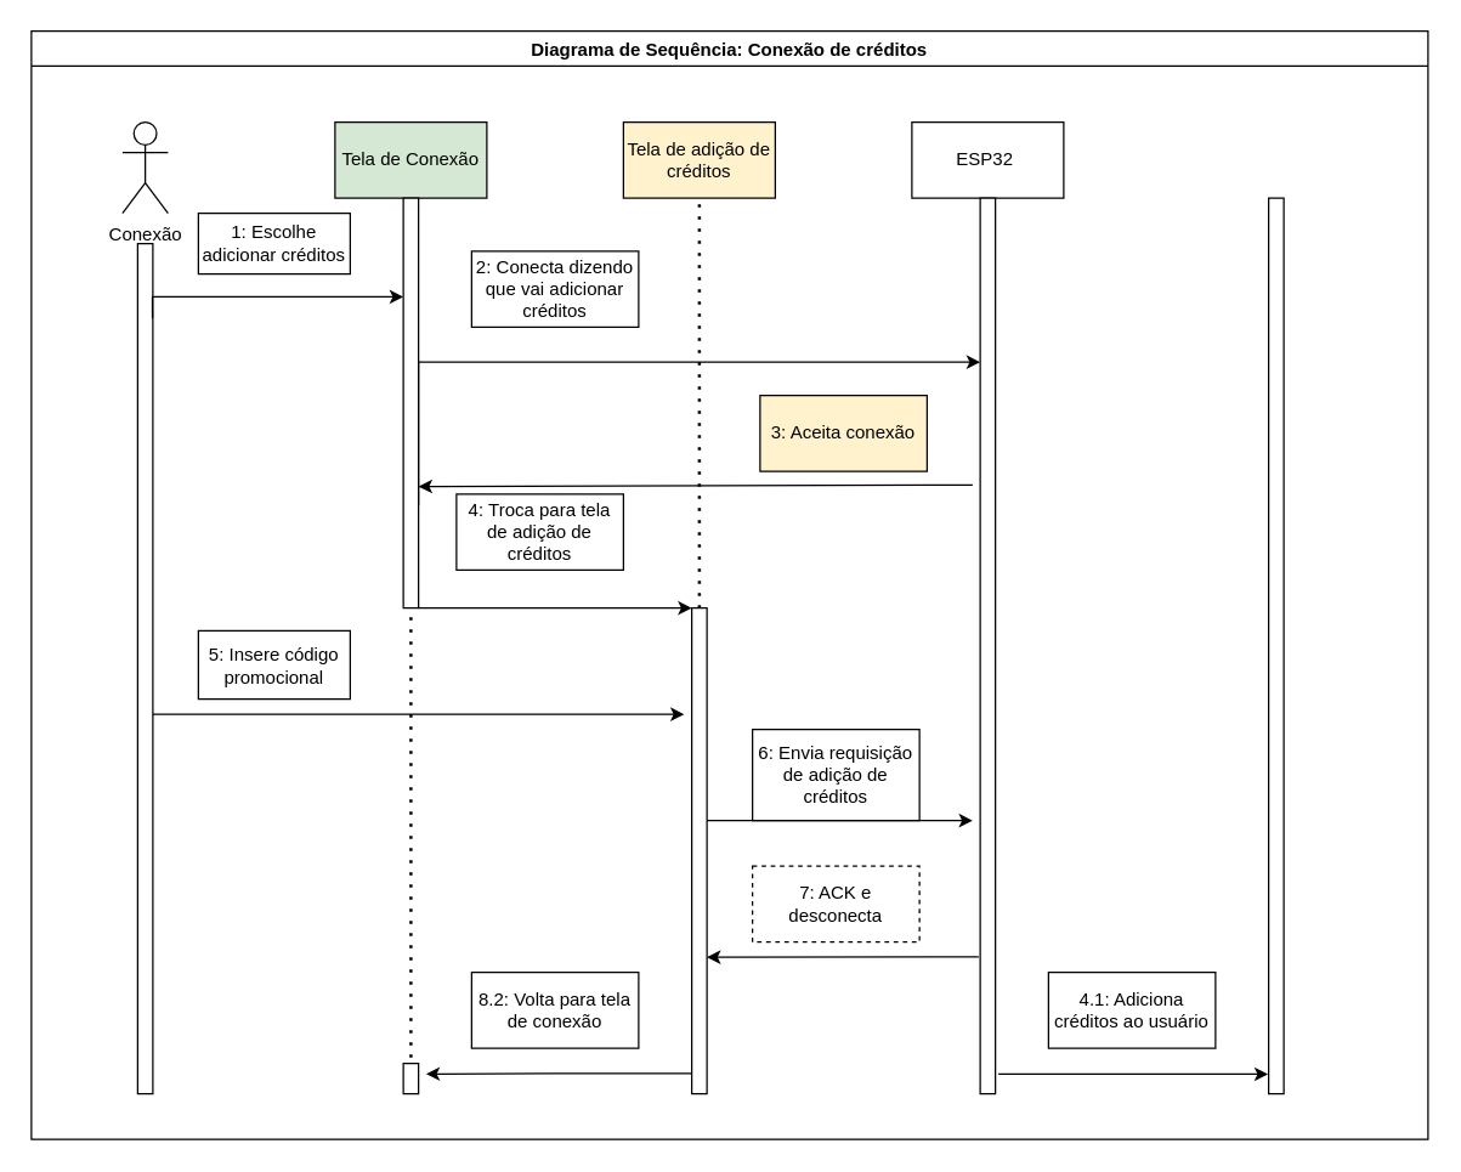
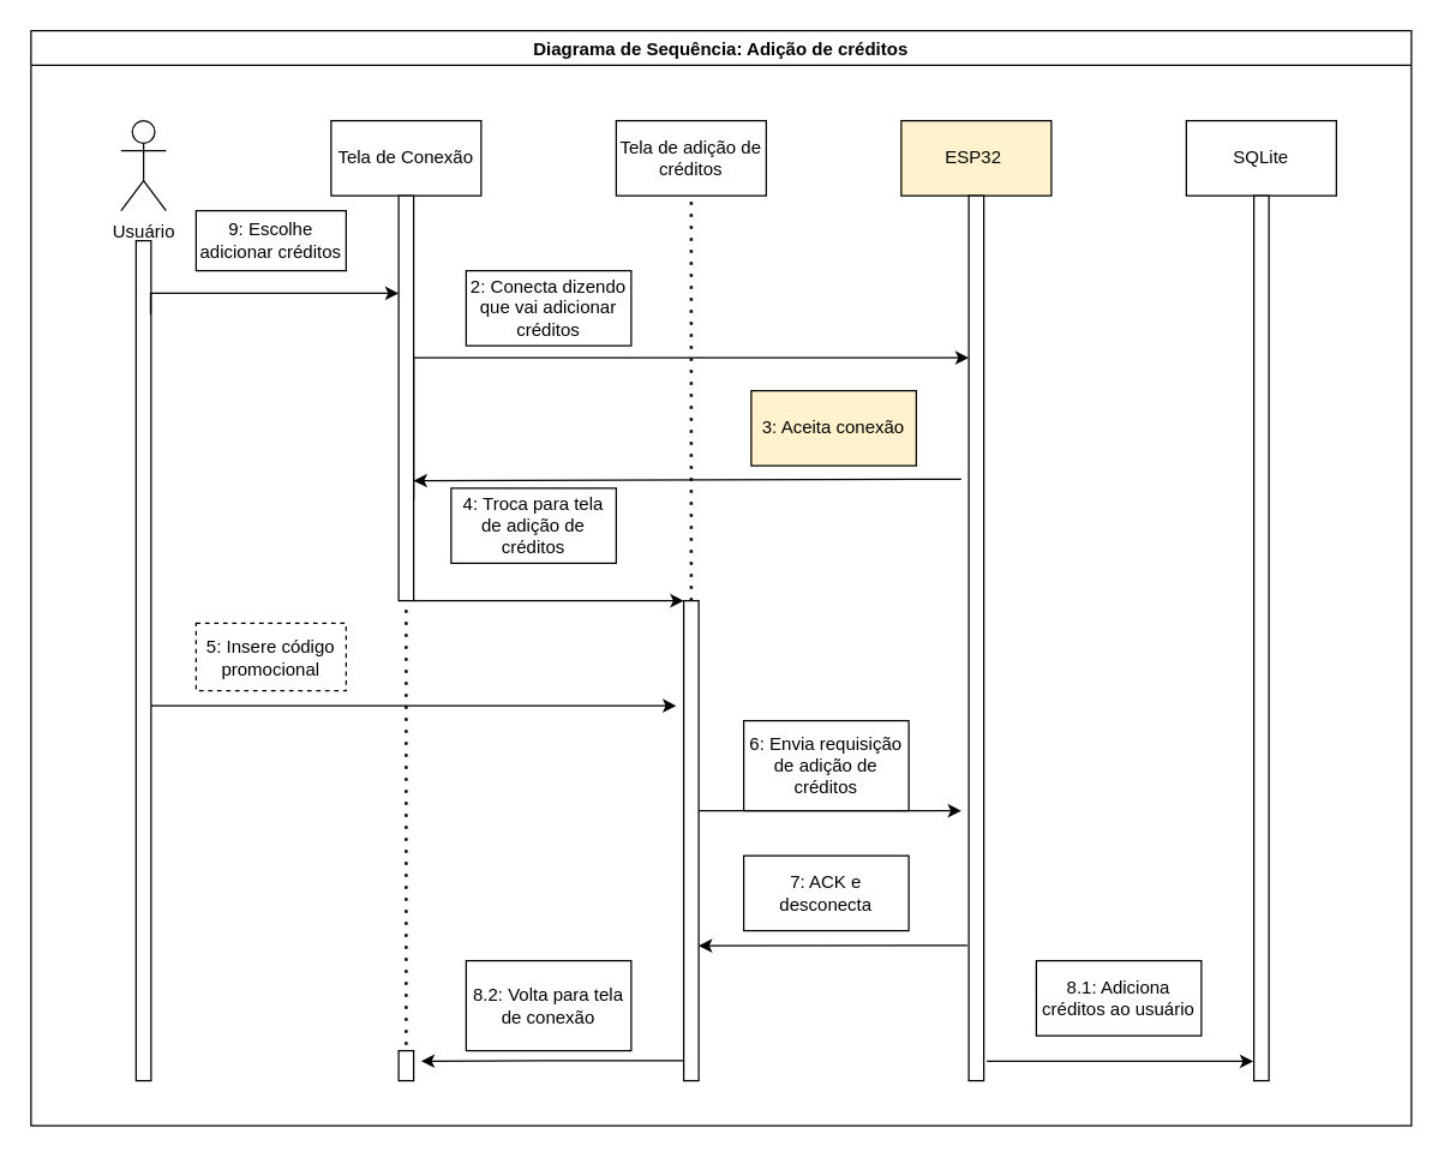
- <mxCell id="33" value="Diagrama de Sequência: Conexão de créditos" style="swimlane;" vertex="1" parent="1"><mxGeometry x="20" y="20" width="920" height="730" as="geometry" /></mxCell>
+ <mxCell id="33" value="Diagrama de Sequência: Adição de créditos" style="swimlane;" vertex="1" parent="1"><mxGeometry x="20" y="20" width="920" height="730" as="geometry" /></mxCell>
- <mxCell id="3" value="Tela de Conexão" style="rounded=0;whiteSpace=wrap;html=1;fillColor=#d5e8d4;" vertex="1" parent="1"><mxGeometry x="220" y="80" width="100" height="50" as="geometry" /></mxCell>
+ <mxCell id="3" value="Tela de Conexão" style="rounded=0;whiteSpace=wrap;html=1;" vertex="1" parent="1"><mxGeometry x="220" y="80" width="100" height="50" as="geometry" /></mxCell>
- <mxCell id="4" value="Tela de adição de créditos" style="rounded=0;whiteSpace=wrap;html=1;fillColor=#fff2cc;" vertex="1" parent="1"><mxGeometry x="410" y="80" width="100" height="50" as="geometry" /></mxCell>
+ <mxCell id="4" value="Tela de adição de créditos" style="rounded=0;whiteSpace=wrap;html=1;" vertex="1" parent="1"><mxGeometry x="410" y="80" width="100" height="50" as="geometry" /></mxCell>
- <mxCell id="5" value="ESP32&amp;nbsp;" style="rounded=0;whiteSpace=wrap;html=1;" vertex="1" parent="1"><mxGeometry x="600" y="80" width="100" height="50" as="geometry" /></mxCell>
+ <mxCell id="5" value="ESP32&amp;nbsp;" style="rounded=0;whiteSpace=wrap;html=1;fillColor=#fff2cc;" vertex="1" parent="1"><mxGeometry x="600" y="80" width="100" height="50" as="geometry" /></mxCell>
+ <mxCell id="6" value="SQLite" style="rounded=0;whiteSpace=wrap;html=1;" vertex="1" parent="1"><mxGeometry x="790" y="80" width="100" height="50" as="geometry" /></mxCell>
- <mxCell id="2" value="Conexão" style="shape=umlActor;verticalLabelPosition=bottom;verticalAlign=top;html=1;outlineConnect=0;" vertex="1" parent="1"><mxGeometry x="80" y="80" width="30" height="60" as="geometry" /></mxCell>
+ <mxCell id="2" value="Usuário" style="shape=umlActor;verticalLabelPosition=bottom;verticalAlign=top;html=1;outlineConnect=0;" vertex="1" parent="1"><mxGeometry x="80" y="80" width="30" height="60" as="geometry" /></mxCell>
- <mxCell id="10" value="1: Escolhe adicionar créditos" style="rounded=0;whiteSpace=wrap;html=1;" vertex="1" parent="1"><mxGeometry x="130" y="140" width="100" height="40" as="geometry" /></mxCell>
+ <mxCell id="10" value="9: Escolhe adicionar créditos" style="rounded=0;whiteSpace=wrap;html=1;" vertex="1" parent="1"><mxGeometry x="130" y="140" width="100" height="40" as="geometry" /></mxCell>
- <mxCell id="13" value="2: Conecta dizendo que vai adicionar créditos" style="rounded=0;whiteSpace=wrap;html=1;" vertex="1" parent="1"><mxGeometry x="310" y="165" width="110" height="50" as="geometry" /></mxCell>
+ <mxCell id="13" value="2: Conecta dizendo que vai adicionar créditos" style="rounded=0;whiteSpace=wrap;html=1;" vertex="1" parent="1"><mxGeometry x="310" y="180" width="110" height="50" as="geometry" /></mxCell>
- <mxCell id="21" value="5: Insere código promocional" style="rounded=0;whiteSpace=wrap;html=1;" vertex="1" parent="1"><mxGeometry x="130" y="415" width="100" height="45" as="geometry" /></mxCell>
+ <mxCell id="21" value="5: Insere código promocional" style="rounded=0;whiteSpace=wrap;html=1;dashed=1;" vertex="1" parent="1"><mxGeometry x="130" y="415" width="100" height="45" as="geometry" /></mxCell>
- <mxCell id="26" value="7: ACK e desconecta" style="rounded=0;whiteSpace=wrap;html=1;dashed=1;" vertex="1" parent="1"><mxGeometry x="495" y="570" width="110" height="50" as="geometry" /></mxCell>
+ <mxCell id="26" value="7: ACK e desconecta" style="rounded=0;whiteSpace=wrap;html=1;" vertex="1" parent="1"><mxGeometry x="495" y="570" width="110" height="50" as="geometry" /></mxCell>
- <mxCell id="30" value="8.2: Volta para tela de conexão" style="rounded=0;whiteSpace=wrap;html=1;" vertex="1" parent="1"><mxGeometry x="310" y="640" width="110" height="50" as="geometry" /></mxCell>
+ <mxCell id="30" value="8.2: Volta para tela de conexão" style="rounded=0;whiteSpace=wrap;html=1;" vertex="1" parent="1"><mxGeometry x="310" y="640" width="110" height="60" as="geometry" /></mxCell>
- <mxCell id="28" value="4.1: Adiciona créditos ao usuário" style="rounded=0;whiteSpace=wrap;html=1;" vertex="1" parent="1"><mxGeometry x="690" y="640" width="110" height="50" as="geometry" /></mxCell>
+ <mxCell id="28" value="8.1: Adiciona créditos ao usuário" style="rounded=0;whiteSpace=wrap;html=1;" vertex="1" parent="1"><mxGeometry x="690" y="640" width="110" height="50" as="geometry" /></mxCell>
